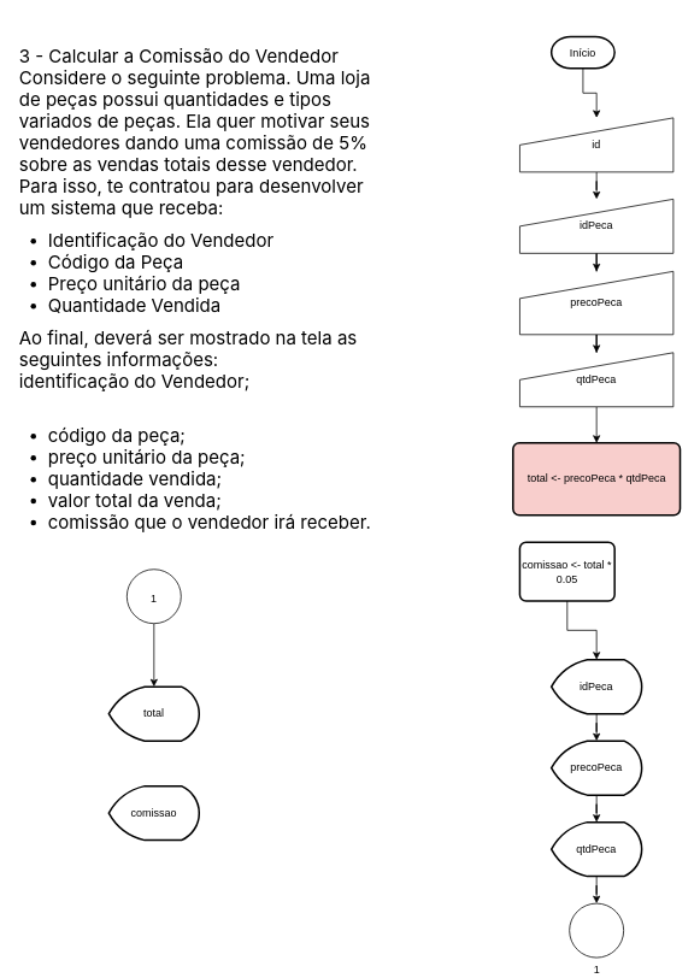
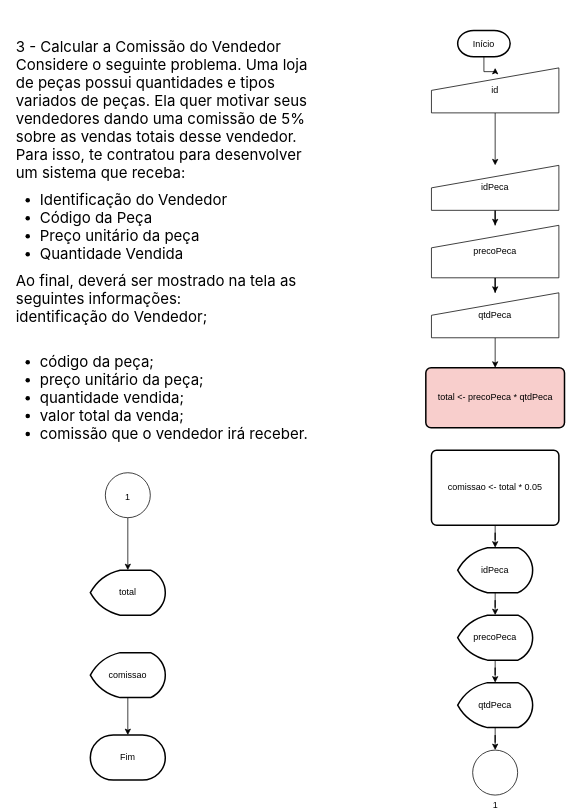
- <mxCell id="6" value="id" style="shape=manualInput;whiteSpace=wrap;html=1;" vertex="1" parent="1"><mxGeometry x="575" y="130" width="170" height="60" as="geometry" /></mxCell>
+ <mxCell id="6" value="id" style="shape=manualInput;whiteSpace=wrap;html=1;" vertex="1" parent="1"><mxGeometry x="575" y="90" width="170" height="60" as="geometry" /></mxCell>
- <mxCell id="15" value="comissao &amp;lt;- total * 0.05" style="rounded=1;whiteSpace=wrap;html=1;absoluteArcSize=1;arcSize=14;strokeWidth=2;" vertex="1" parent="1"><mxGeometry x="575" y="600" width="105" height="65" as="geometry" /></mxCell>
+ <mxCell id="15" value="comissao &amp;lt;- total * 0.05" style="rounded=1;whiteSpace=wrap;html=1;absoluteArcSize=1;arcSize=14;strokeWidth=2;" vertex="1" parent="1"><mxGeometry x="575" y="600" width="170" height="100" as="geometry" /></mxCell>
+ <mxCell id="23" value="" style="edgeStyle=orthogonalEdgeStyle;rounded=0;orthogonalLoop=1;jettySize=auto;html=1;" edge="1" parent="1" source="24" target="25"><mxGeometry relative="1" as="geometry" /></mxCell>
+ <mxCell id="25" value="Fim" style="strokeWidth=2;html=1;shape=mxgraph.flowchart.terminator;whiteSpace=wrap;" vertex="1" parent="1"><mxGeometry x="120" y="980" width="100" height="60" as="geometry" /></mxCell>
